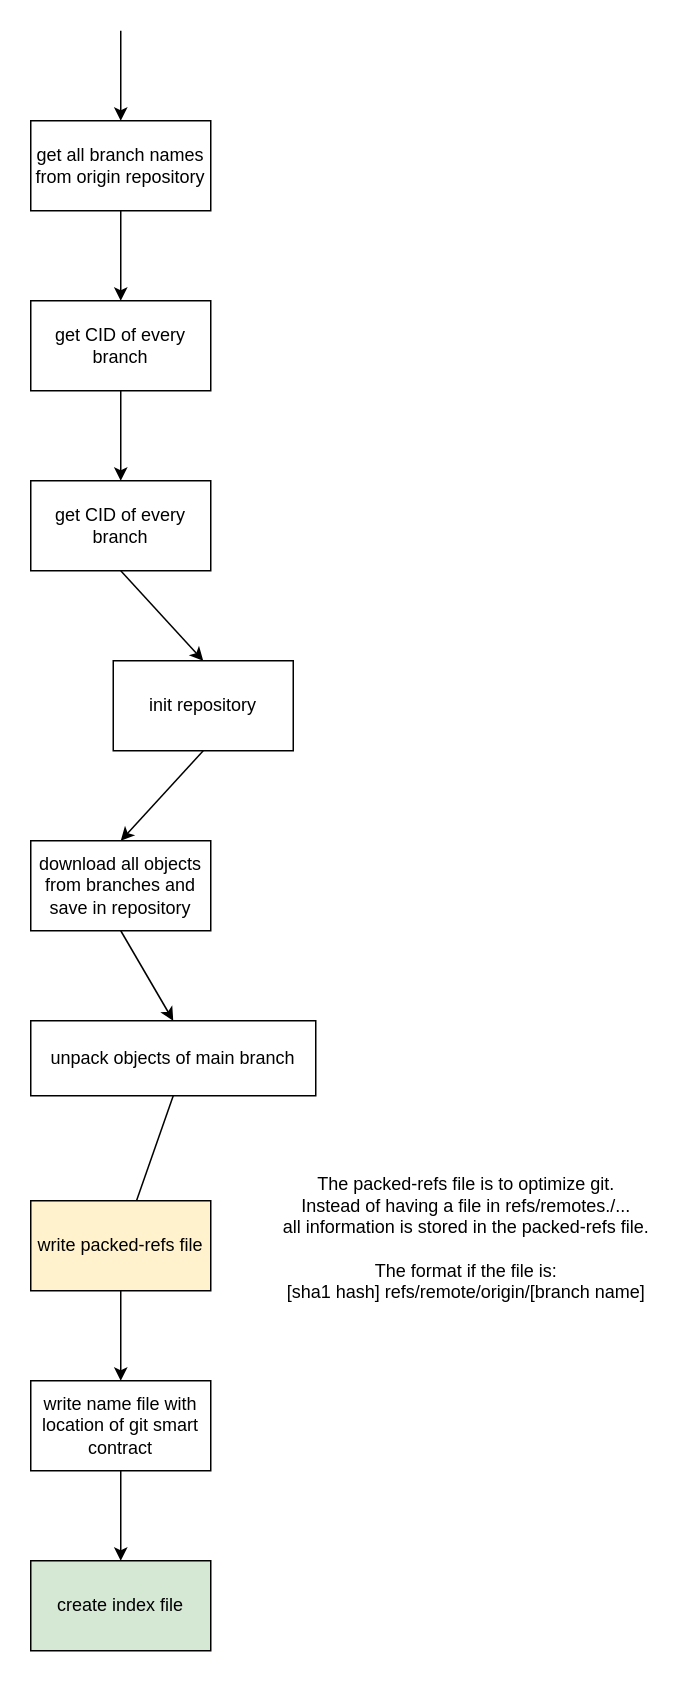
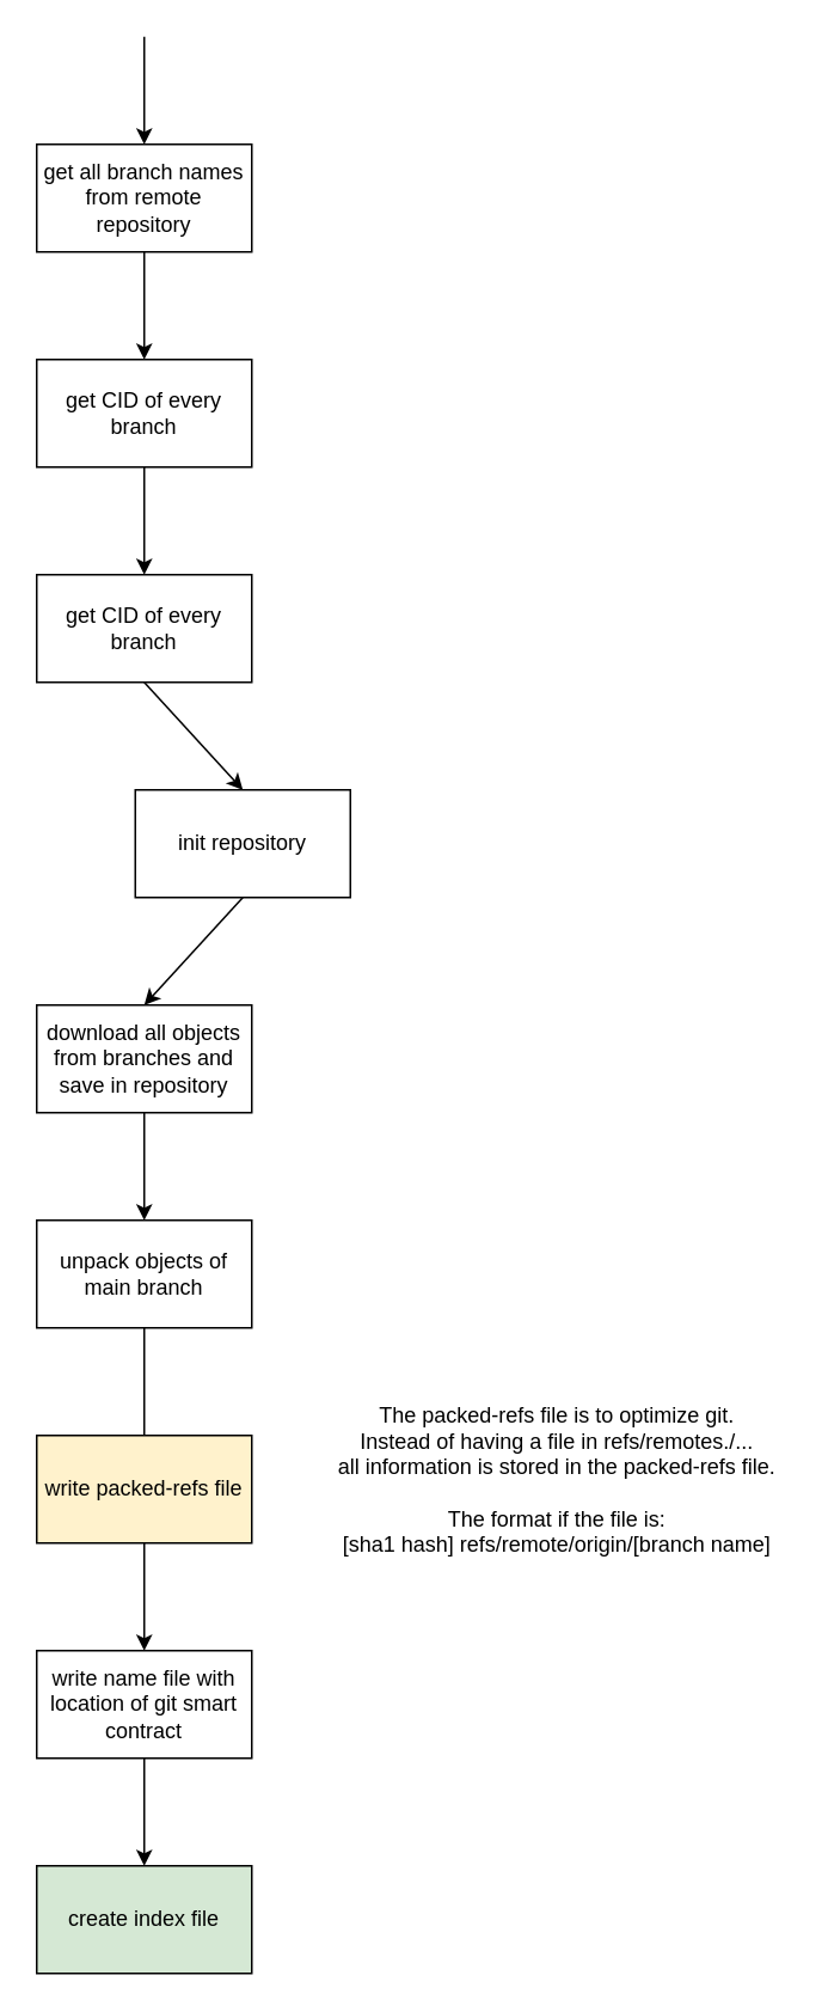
- <mxCell id="2" value="get all branch names from origin repository" style="rounded=0;whiteSpace=wrap;html=1;" vertex="1" parent="1"><mxGeometry x="20" y="80" width="120" height="60" as="geometry" /></mxCell>
+ <mxCell id="2" value="get all branch names from remote repository" style="rounded=0;whiteSpace=wrap;html=1;" vertex="1" parent="1"><mxGeometry x="20" y="80" width="120" height="60" as="geometry" /></mxCell>
- <mxCell id="12" value="unpack objects of main branch" style="rounded=0;whiteSpace=wrap;html=1;" vertex="1" parent="1"><mxGeometry x="20" y="680" width="190" height="50" as="geometry" /></mxCell>
+ <mxCell id="12" value="unpack objects of main branch" style="rounded=0;whiteSpace=wrap;html=1;" vertex="1" parent="1"><mxGeometry x="20" y="680" width="120" height="60" as="geometry" /></mxCell>
